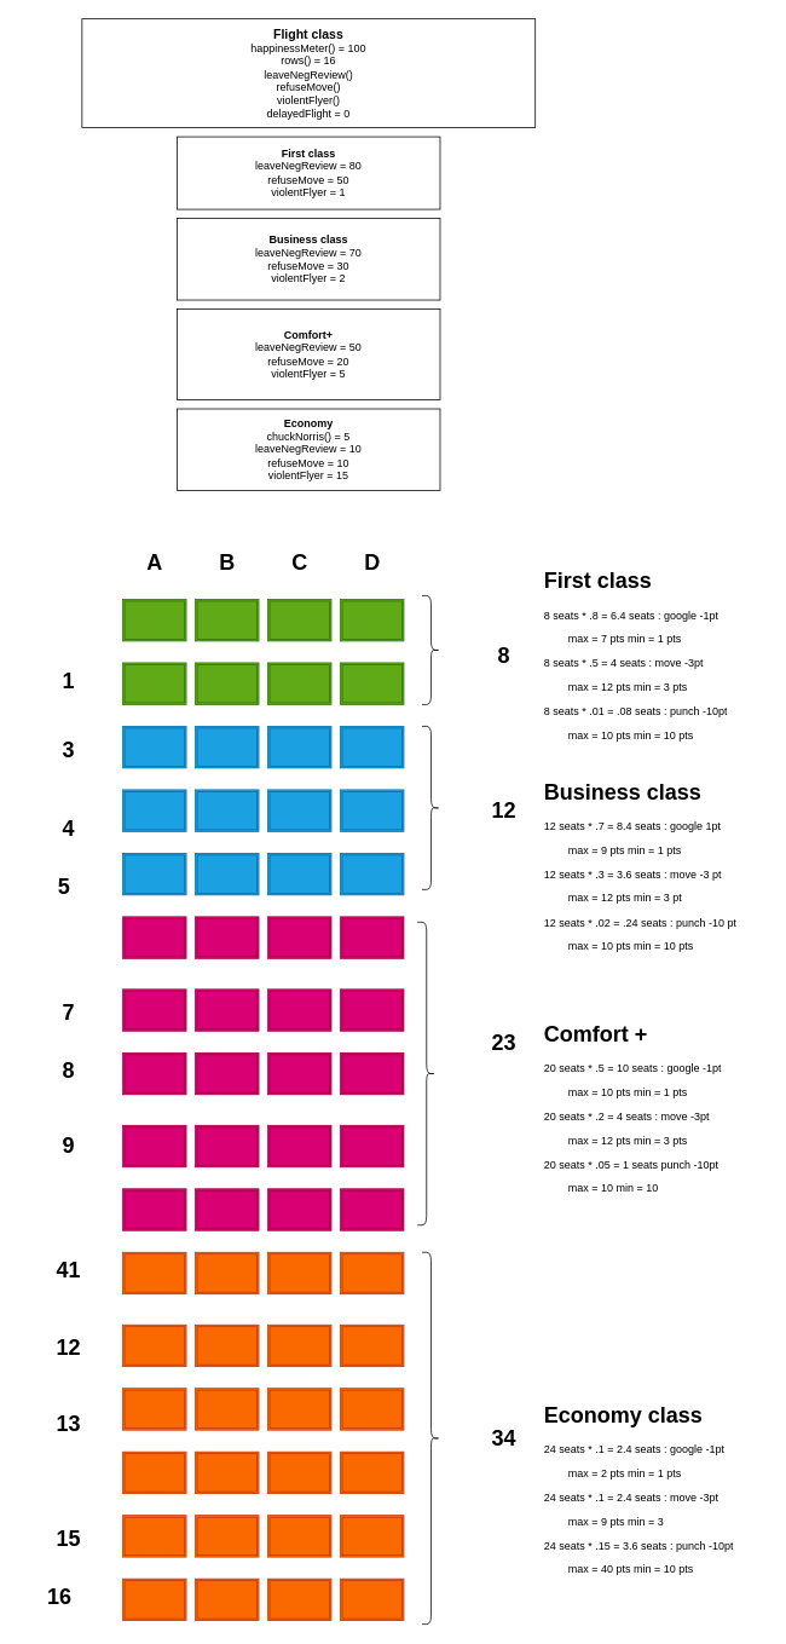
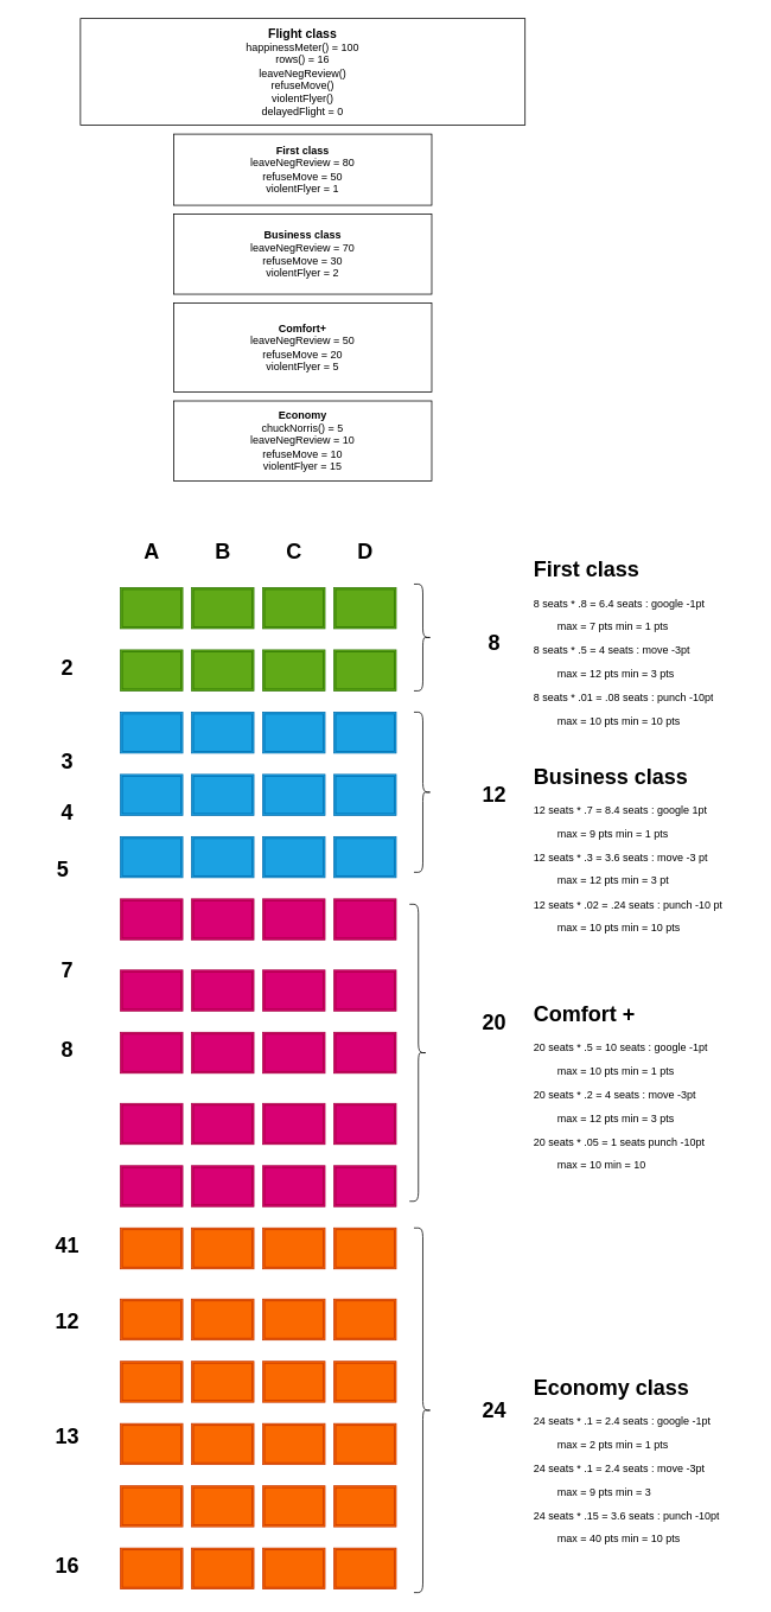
- <mxCell id="71" value="1" style="text;strokeColor=none;fillColor=none;html=1;fontSize=24;fontStyle=1;verticalAlign=middle;align=center;" parent="1" vertex="1"><mxGeometry x="25" y="730" width="100" height="40" as="geometry" /></mxCell>
+ <mxCell id="71" value="2" style="text;strokeColor=none;fillColor=none;html=1;fontSize=24;fontStyle=1;verticalAlign=middle;align=center;" parent="1" vertex="1"><mxGeometry x="25" y="730" width="100" height="40" as="geometry" /></mxCell>
- <mxCell id="72" value="3" style="text;strokeColor=none;fillColor=none;html=1;fontSize=24;fontStyle=1;verticalAlign=middle;align=center;" parent="1" vertex="1"><mxGeometry x="25" y="806" width="100" height="40" as="geometry" /></mxCell>
+ <mxCell id="72" value="3" style="text;strokeColor=none;fillColor=none;html=1;fontSize=24;fontStyle=1;verticalAlign=middle;align=center;" parent="1" vertex="1"><mxGeometry x="25" y="836" width="100" height="40" as="geometry" /></mxCell>
- <mxCell id="75" value="7" style="text;strokeColor=none;fillColor=none;html=1;fontSize=24;fontStyle=1;verticalAlign=middle;align=center;" parent="1" vertex="1"><mxGeometry x="25" y="1096" width="100" height="40" as="geometry" /></mxCell>
+ <mxCell id="75" value="7" style="text;strokeColor=none;fillColor=none;html=1;fontSize=24;fontStyle=1;verticalAlign=middle;align=center;" parent="1" vertex="1"><mxGeometry x="25" y="1071" width="100" height="40" as="geometry" /></mxCell>
- <mxCell id="93" value="23" style="text;strokeColor=none;fillColor=none;html=1;fontSize=24;fontStyle=1;verticalAlign=middle;align=center;" parent="1" vertex="1"><mxGeometry x="505" y="1130" width="100" height="40" as="geometry" /></mxCell>
+ <mxCell id="93" value="20" style="text;strokeColor=none;fillColor=none;html=1;fontSize=24;fontStyle=1;verticalAlign=middle;align=center;" parent="1" vertex="1"><mxGeometry x="505" y="1130" width="100" height="40" as="geometry" /></mxCell>
- <mxCell id="77" value="9" style="text;strokeColor=none;fillColor=none;html=1;fontSize=24;fontStyle=1;verticalAlign=middle;align=center;" parent="1" vertex="1"><mxGeometry x="25" y="1243" width="100" height="40" as="geometry" /></mxCell>
- <mxCell id="80" value="13" style="text;strokeColor=none;fillColor=none;html=1;fontSize=24;fontStyle=1;verticalAlign=middle;align=center;" parent="1" vertex="1"><mxGeometry x="25" y="1550" width="100" height="40" as="geometry" /></mxCell>
+ <mxCell id="80" value="13" style="text;strokeColor=none;fillColor=none;html=1;fontSize=24;fontStyle=1;verticalAlign=middle;align=center;" parent="1" vertex="1"><mxGeometry x="25" y="1595" width="100" height="40" as="geometry" /></mxCell>
- <mxCell id="94" value="34" style="text;strokeColor=none;fillColor=none;html=1;fontSize=24;fontStyle=1;verticalAlign=middle;align=center;" parent="1" vertex="1"><mxGeometry x="505" y="1566" width="100" height="40" as="geometry" /></mxCell>
+ <mxCell id="94" value="24" style="text;strokeColor=none;fillColor=none;html=1;fontSize=24;fontStyle=1;verticalAlign=middle;align=center;" parent="1" vertex="1"><mxGeometry x="505" y="1566" width="100" height="40" as="geometry" /></mxCell>
- <mxCell id="81" value="15" style="text;strokeColor=none;fillColor=none;html=1;fontSize=24;fontStyle=1;verticalAlign=middle;align=center;" parent="1" vertex="1"><mxGeometry x="25" y="1676" width="100" height="40" as="geometry" /></mxCell>
- <mxCell id="82" value="16" style="text;strokeColor=none;fillColor=none;html=1;fontSize=24;fontStyle=1;verticalAlign=middle;align=center;" parent="1" vertex="1"><mxGeometry x="15" y="1740" width="100" height="40" as="geometry" /></mxCell>
+ <mxCell id="82" value="16" style="text;strokeColor=none;fillColor=none;html=1;fontSize=24;fontStyle=1;verticalAlign=middle;align=center;" parent="1" vertex="1"><mxGeometry x="25" y="1740" width="100" height="40" as="geometry" /></mxCell>
